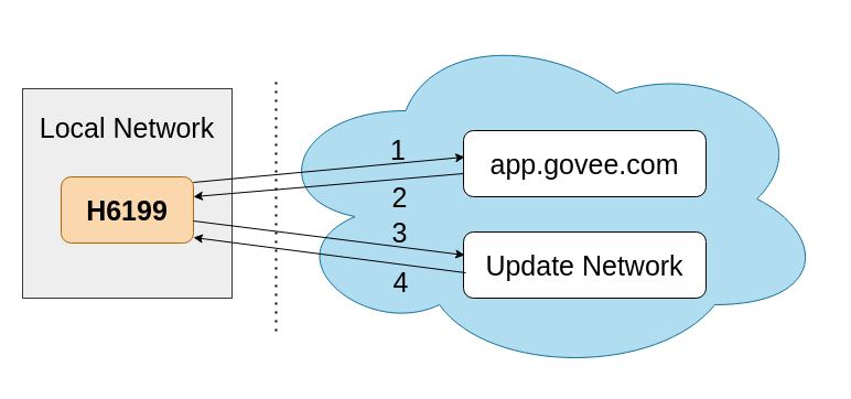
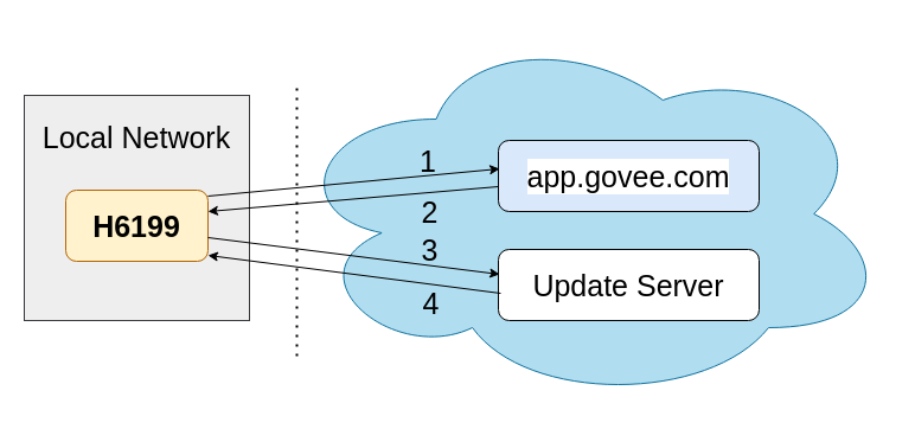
- <mxCell id="5" value="app.govee.com" style="rounded=1;whiteSpace=wrap;html=1;labelBackgroundColor=#FFFFFF;fontSize=25;" vertex="1" parent="1"><mxGeometry x="420" y="118" width="220" height="60" as="geometry" /></mxCell>
+ <mxCell id="5" value="app.govee.com" style="rounded=1;whiteSpace=wrap;html=1;labelBackgroundColor=#FFFFFF;fontSize=25;fillColor=#dae8fc;" vertex="1" parent="1"><mxGeometry x="420" y="118" width="220" height="60" as="geometry" /></mxCell>
- <mxCell id="7" value="&lt;font style=&quot;font-size: 25px;&quot;&gt;&lt;b&gt;H6199&lt;/b&gt;&lt;/font&gt;" style="rounded=1;whiteSpace=wrap;html=1;fillColor=#fad7ac;strokeColor=#b46504;" vertex="1" parent="1"><mxGeometry x="55" y="160" width="120" height="60" as="geometry" /></mxCell>
+ <mxCell id="7" value="&lt;font style=&quot;font-size: 25px;&quot;&gt;&lt;b&gt;H6199&lt;/b&gt;&lt;/font&gt;" style="rounded=1;whiteSpace=wrap;html=1;fillColor=#fff2cc;strokeColor=#b46504;" vertex="1" parent="1"><mxGeometry x="55" y="160" width="120" height="60" as="geometry" /></mxCell>
- <mxCell id="9" value="Update Network" style="rounded=1;whiteSpace=wrap;html=1;labelBackgroundColor=#FFFFFF;fontSize=25;" vertex="1" parent="1"><mxGeometry x="420" y="210" width="220" height="60" as="geometry" /></mxCell>
+ <mxCell id="9" value="Update Server" style="rounded=1;whiteSpace=wrap;html=1;labelBackgroundColor=#FFFFFF;fontSize=25;" vertex="1" parent="1"><mxGeometry x="420" y="210" width="220" height="60" as="geometry" /></mxCell>
